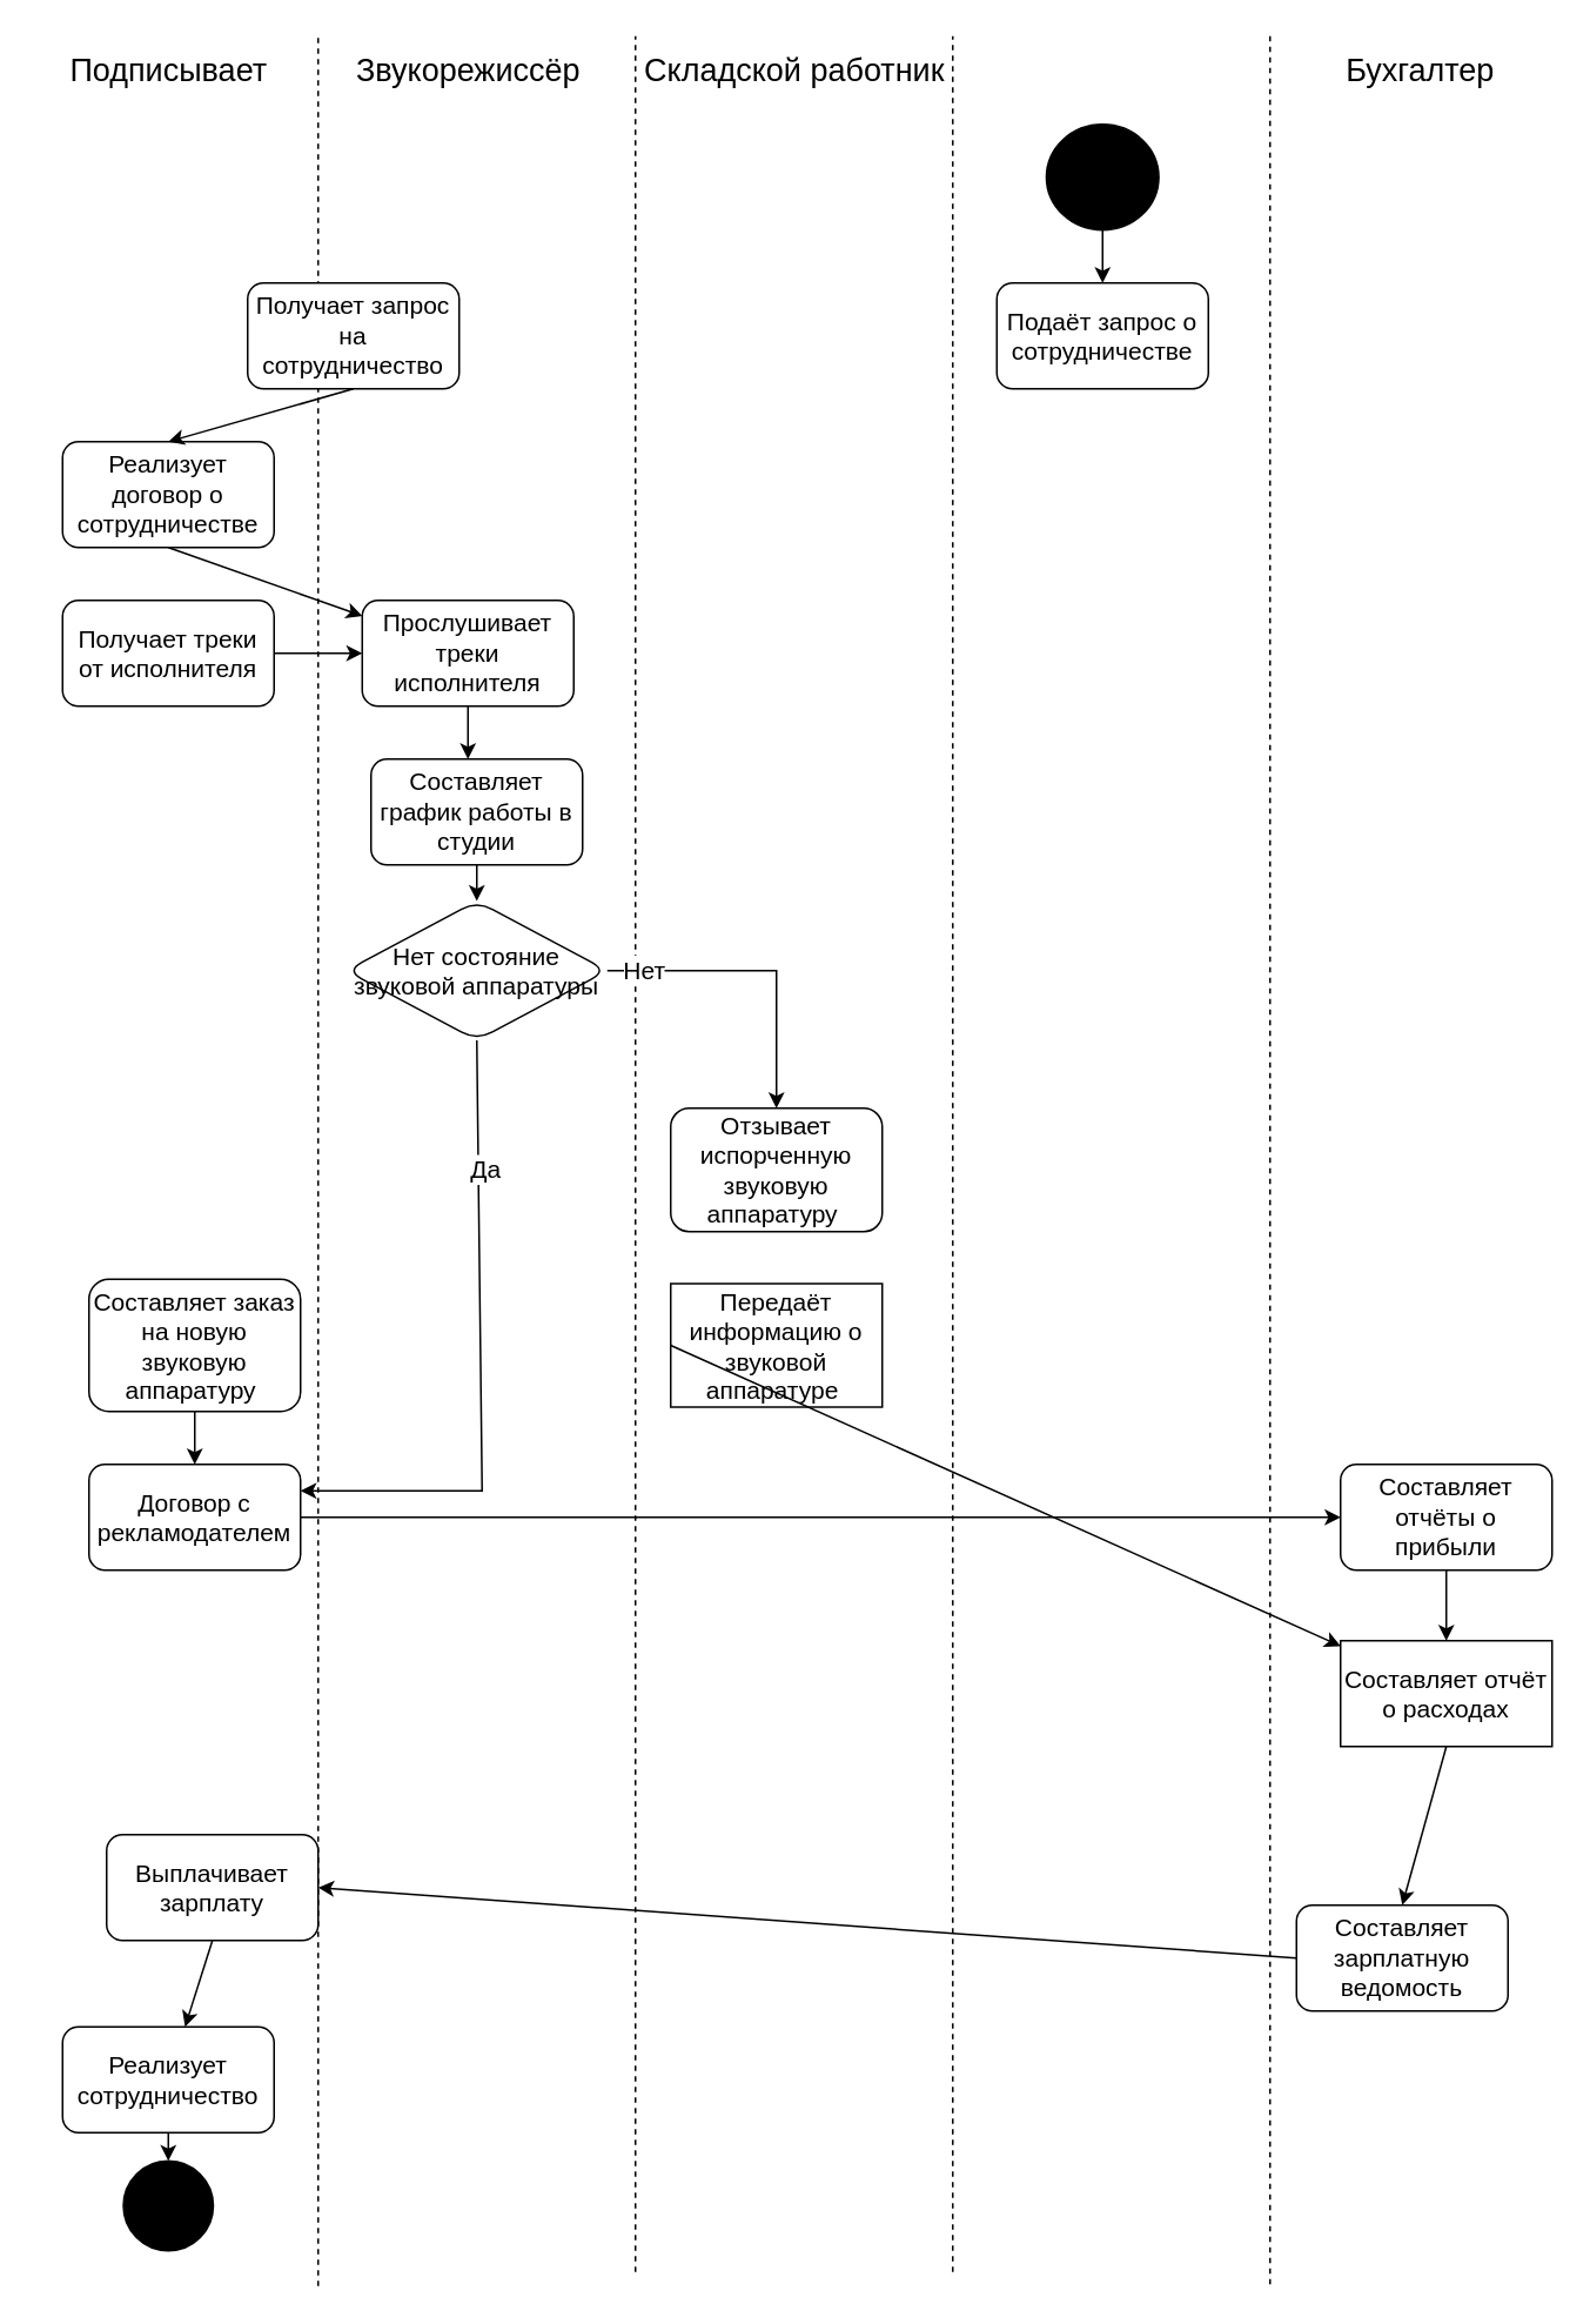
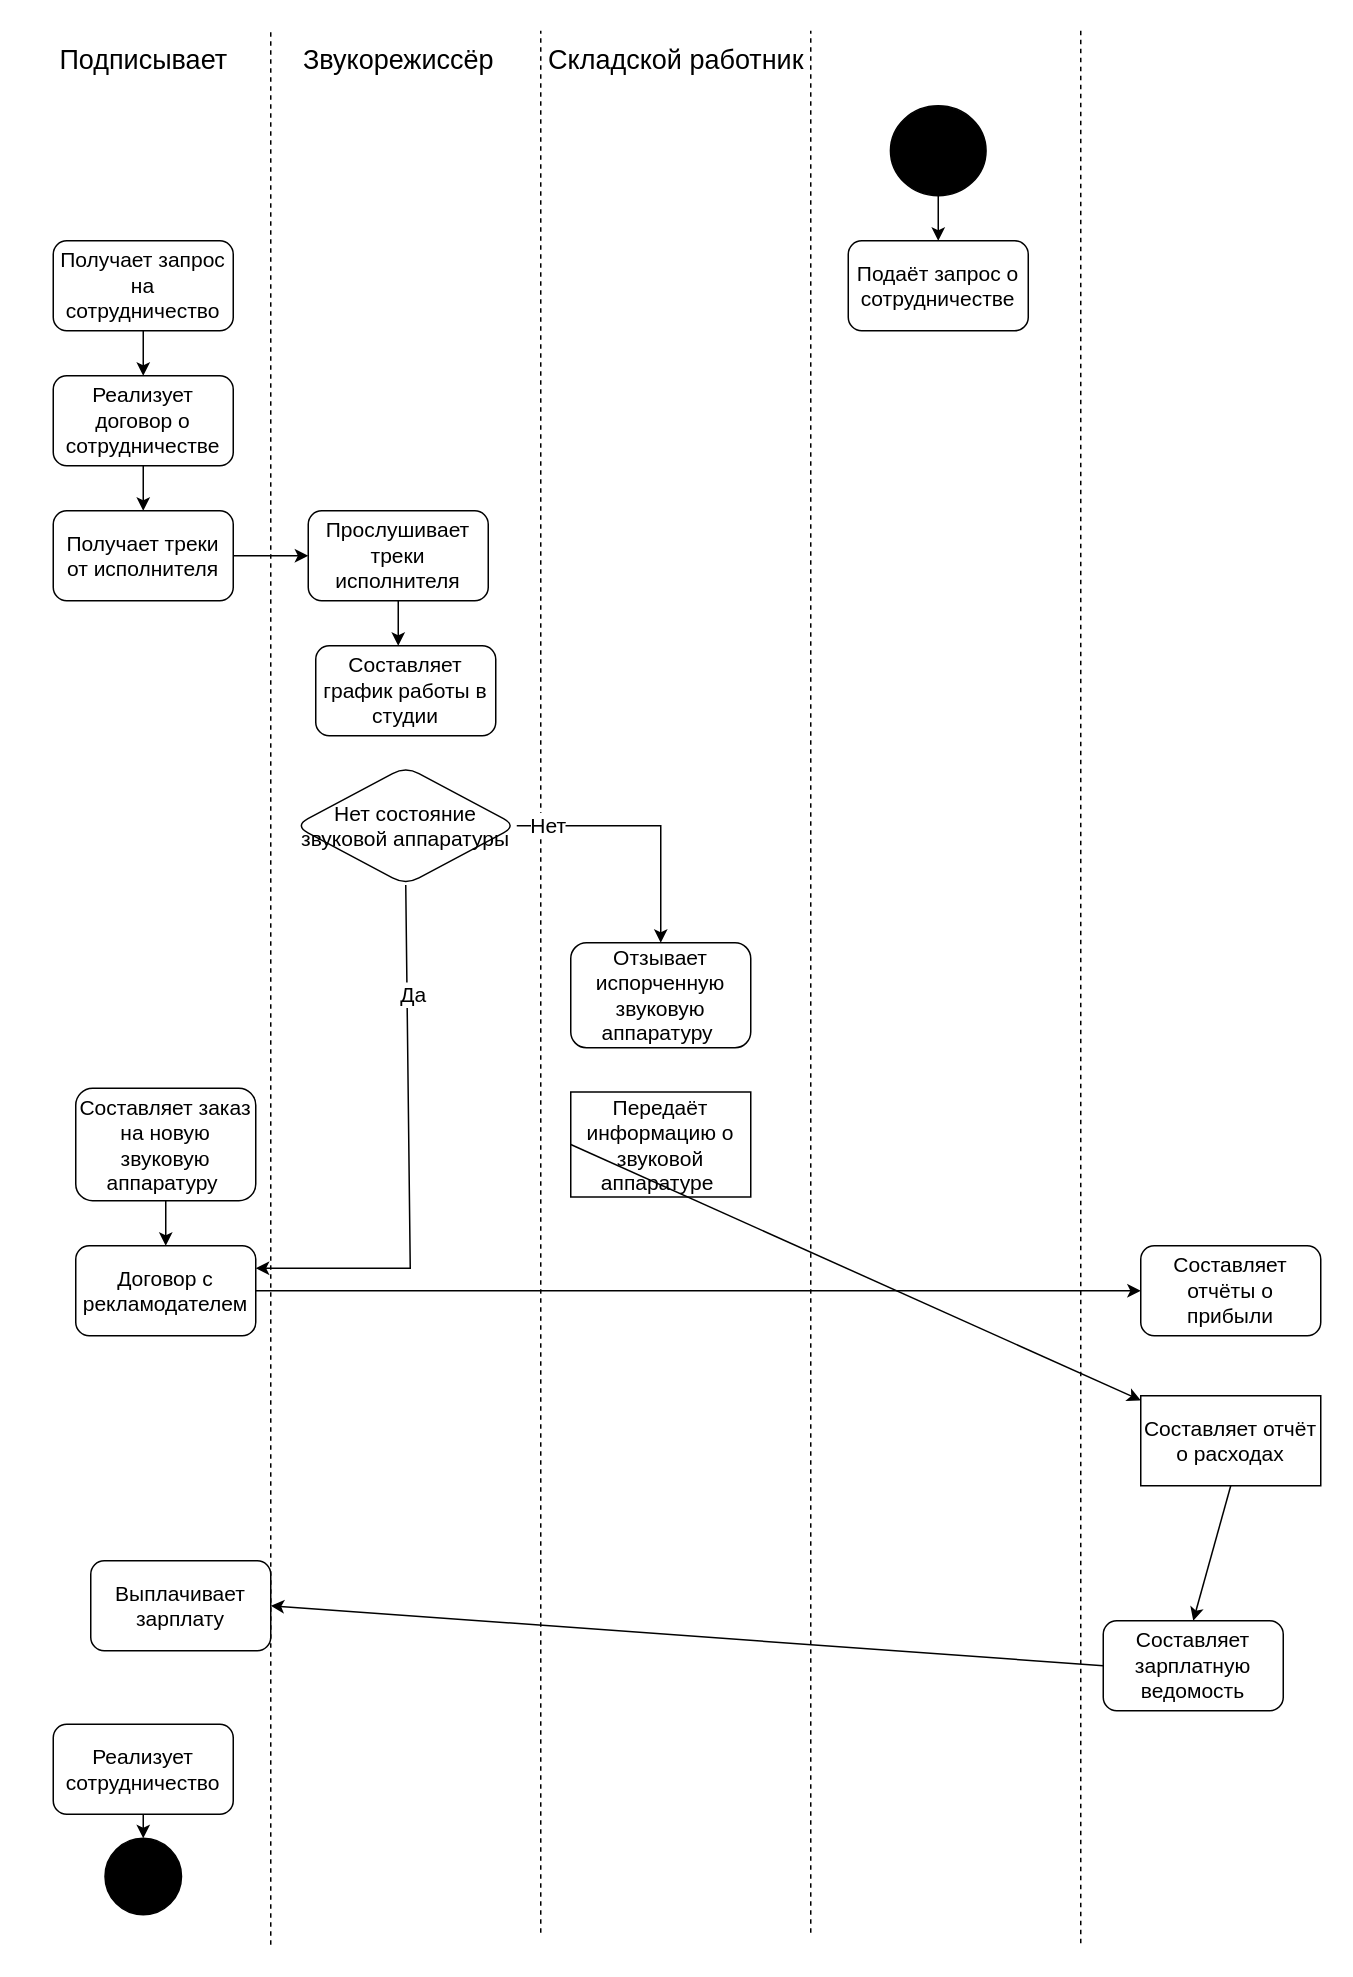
- <mxCell id="9" value="&lt;font style=&quot;font-size: 18px;&quot;&gt;Бухгалтер&lt;/font&gt;" style="text;html=1;align=center;verticalAlign=middle;resizable=0;points=[];autosize=1;strokeColor=none;fillColor=none;" parent="1" vertex="1"><mxGeometry x="750" y="20" width="110" height="40" as="geometry" /></mxCell>
- <mxCell id="11" value="&lt;font style=&quot;font-size: 14px;&quot;&gt;Получает запрос на сотрудничество&lt;/font&gt;" style="rounded=1;whiteSpace=wrap;html=1;" parent="1" vertex="1"><mxGeometry x="140" y="160" width="120" height="60" as="geometry" /></mxCell>
+ <mxCell id="11" value="&lt;font style=&quot;font-size: 14px;&quot;&gt;Получает запрос на сотрудничество&lt;/font&gt;" style="rounded=1;whiteSpace=wrap;html=1;" parent="1" vertex="1"><mxGeometry x="35" y="160" width="120" height="60" as="geometry" /></mxCell>
- <mxCell id="13" value="" style="endArrow=classic;html=1;rounded=0;exitX=0.5;exitY=1;exitDx=0;exitDy=0;" parent="1" source="12" target="16" edge="1"><mxGeometry width="50" height="50" relative="1" as="geometry"><mxPoint x="410" y="480" as="sourcePoint" /><mxPoint x="95" y="350" as="targetPoint" /></mxGeometry></mxCell>
+ <mxCell id="13" value="" style="endArrow=classic;html=1;rounded=0;exitX=0.5;exitY=1;exitDx=0;exitDy=0;" parent="1" source="12" target="14" edge="1"><mxGeometry width="50" height="50" relative="1" as="geometry"><mxPoint x="410" y="480" as="sourcePoint" /><mxPoint x="95" y="350" as="targetPoint" /></mxGeometry></mxCell>
- <mxCell id="19" value="" style="endArrow=classic;html=1;rounded=0;exitX=0.5;exitY=1;exitDx=0;exitDy=0;" parent="1" source="18" target="20" edge="1"><mxGeometry width="50" height="50" relative="1" as="geometry"><mxPoint x="410" y="460" as="sourcePoint" /><mxPoint x="270" y="520" as="targetPoint" /></mxGeometry></mxCell>
- <mxCell id="38" value="" style="endArrow=classic;html=1;rounded=0;exitX=0.5;exitY=1;exitDx=0;exitDy=0;entryX=0.5;entryY=0;entryDx=0;entryDy=0;" parent="1" source="34" target="37" edge="1"><mxGeometry width="50" height="50" relative="1" as="geometry"><mxPoint x="820" y="790" as="sourcePoint" /><mxPoint x="870" y="740" as="targetPoint" /></mxGeometry></mxCell>
- <mxCell id="35" value="" style="endArrow=classic;html=1;rounded=0;exitX=0.5;exitY=1;exitDx=0;exitDy=0;" parent="1" source="30" target="36" edge="1"><mxGeometry width="50" height="50" relative="1" as="geometry"><mxPoint x="820" y="810" as="sourcePoint" /><mxPoint x="110" y="1020" as="targetPoint" /></mxGeometry></mxCell>
